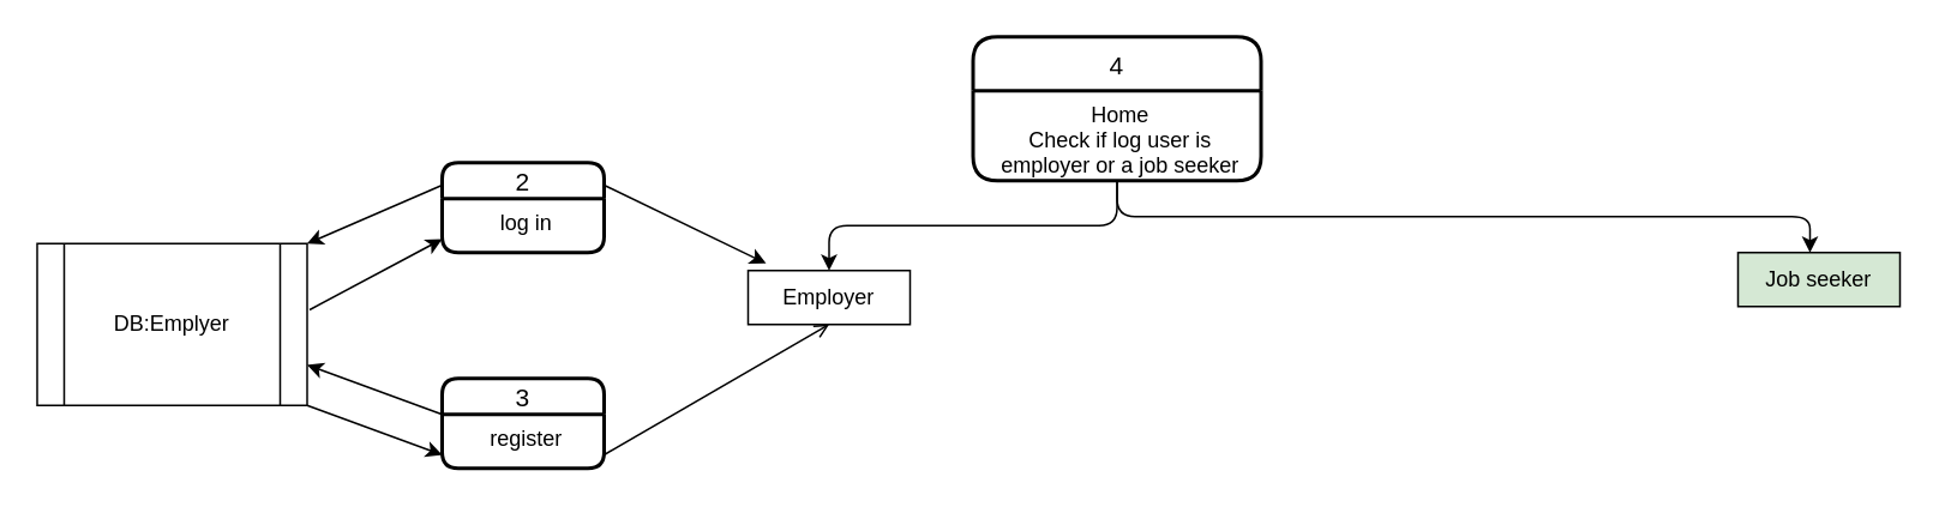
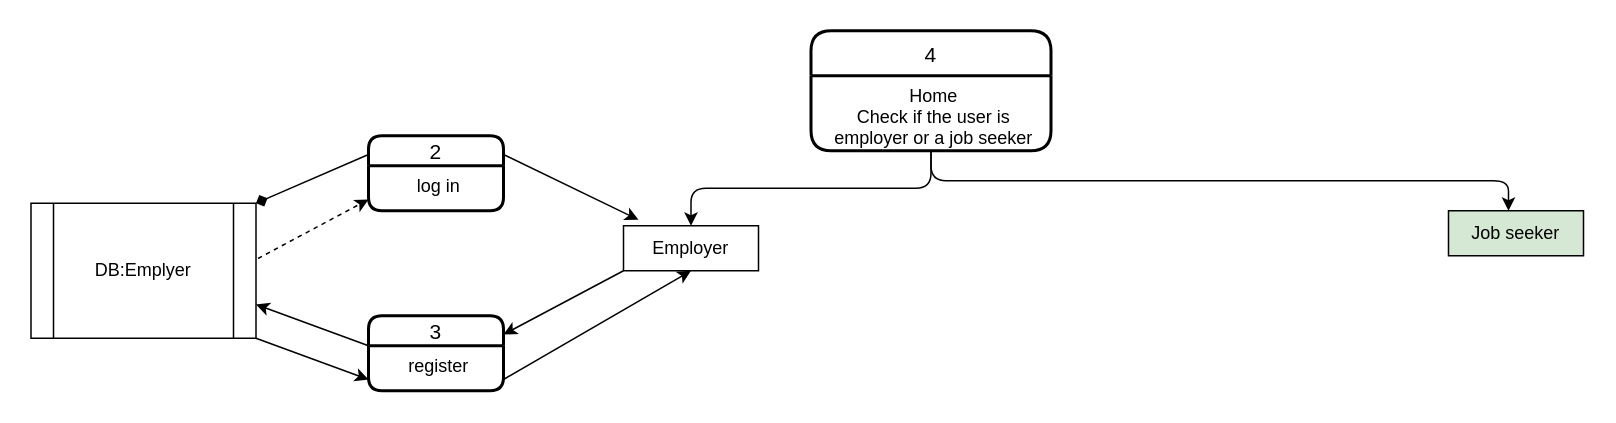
- <mxCell id="3" value="Home&#10;Check if log user is &#10;employer or a job seeker" style="align=center;strokeColor=none;fillColor=none;spacingLeft=4;fontSize=12;verticalAlign=top;resizable=0;rotatable=0;part=1;" parent="2" vertex="1"><mxGeometry y="30" width="160" height="50" as="geometry" /></mxCell>
+ <mxCell id="3" value="Home&#10;Check if the user is &#10;employer or a job seeker" style="align=center;strokeColor=none;fillColor=none;spacingLeft=4;fontSize=12;verticalAlign=top;resizable=0;rotatable=0;part=1;" parent="2" vertex="1"><mxGeometry y="30" width="160" height="50" as="geometry" /></mxCell>
- <mxCell id="16" value="" style="endArrow=classic;html=1;exitX=0;exitY=0.25;exitDx=0;exitDy=0;entryX=1;entryY=0;entryDx=0;entryDy=0;" parent="1" source="9" target="13" edge="1"><mxGeometry width="50" height="50" relative="1" as="geometry"><mxPoint x="475" y="260" as="sourcePoint" /><mxPoint x="525" y="210" as="targetPoint" /></mxGeometry></mxCell>
+ <mxCell id="16" value="" style="endArrow=diamond;html=1;exitX=0;exitY=0.25;exitDx=0;exitDy=0;entryX=1;entryY=0;entryDx=0;entryDy=0;" parent="1" source="9" target="13" edge="1"><mxGeometry width="50" height="50" relative="1" as="geometry"><mxPoint x="475" y="260" as="sourcePoint" /><mxPoint x="525" y="210" as="targetPoint" /></mxGeometry></mxCell>
- <mxCell id="15" value="" style="endArrow=classic;html=1;exitX=1.009;exitY=0.409;exitDx=0;exitDy=0;entryX=0;entryY=0.75;entryDx=0;entryDy=0;exitPerimeter=0;" parent="1" source="13" target="10" edge="1"><mxGeometry width="50" height="50" relative="1" as="geometry"><mxPoint x="475" y="260" as="sourcePoint" /><mxPoint x="525" y="210" as="targetPoint" /></mxGeometry></mxCell>
+ <mxCell id="15" value="" style="endArrow=classic;html=1;exitX=1.009;exitY=0.409;exitDx=0;exitDy=0;entryX=0;entryY=0.75;entryDx=0;entryDy=0;exitPerimeter=0;dashed=1;" parent="1" source="13" target="10" edge="1"><mxGeometry width="50" height="50" relative="1" as="geometry"><mxPoint x="475" y="260" as="sourcePoint" /><mxPoint x="525" y="210" as="targetPoint" /></mxGeometry></mxCell>
- <mxCell id="19" value="" style="endArrow=open;html=1;exitX=1;exitY=0.75;exitDx=0;exitDy=0;entryX=0.5;entryY=1;entryDx=0;entryDy=0;" parent="1" source="12" target="6" edge="1"><mxGeometry width="50" height="50" relative="1" as="geometry"><mxPoint x="515" y="260" as="sourcePoint" /><mxPoint x="565" y="210" as="targetPoint" /></mxGeometry></mxCell>
+ <mxCell id="19" value="" style="endArrow=classic;html=1;exitX=1;exitY=0.75;exitDx=0;exitDy=0;entryX=0.5;entryY=1;entryDx=0;entryDy=0;" parent="1" source="12" target="6" edge="1"><mxGeometry width="50" height="50" relative="1" as="geometry"><mxPoint x="515" y="260" as="sourcePoint" /><mxPoint x="565" y="210" as="targetPoint" /></mxGeometry></mxCell>
+ <mxCell id="5" style="edgeStyle=none;rounded=0;orthogonalLoop=1;jettySize=auto;html=1;exitX=0;exitY=1;exitDx=0;exitDy=0;entryX=1;entryY=0.25;entryDx=0;entryDy=0;" parent="1" source="6" target="11" edge="1"><mxGeometry relative="1" as="geometry" /></mxCell>
